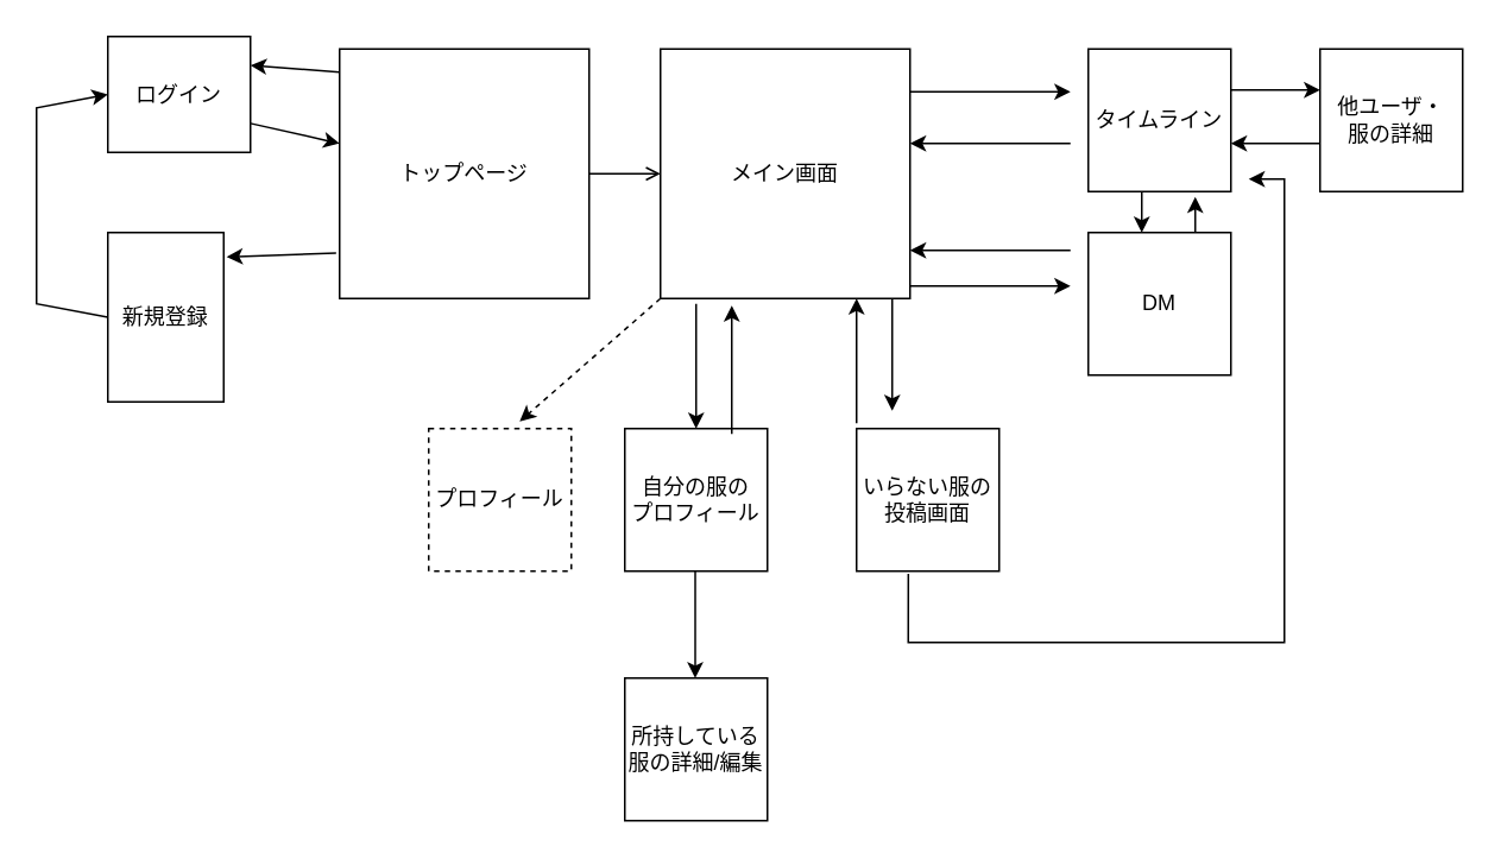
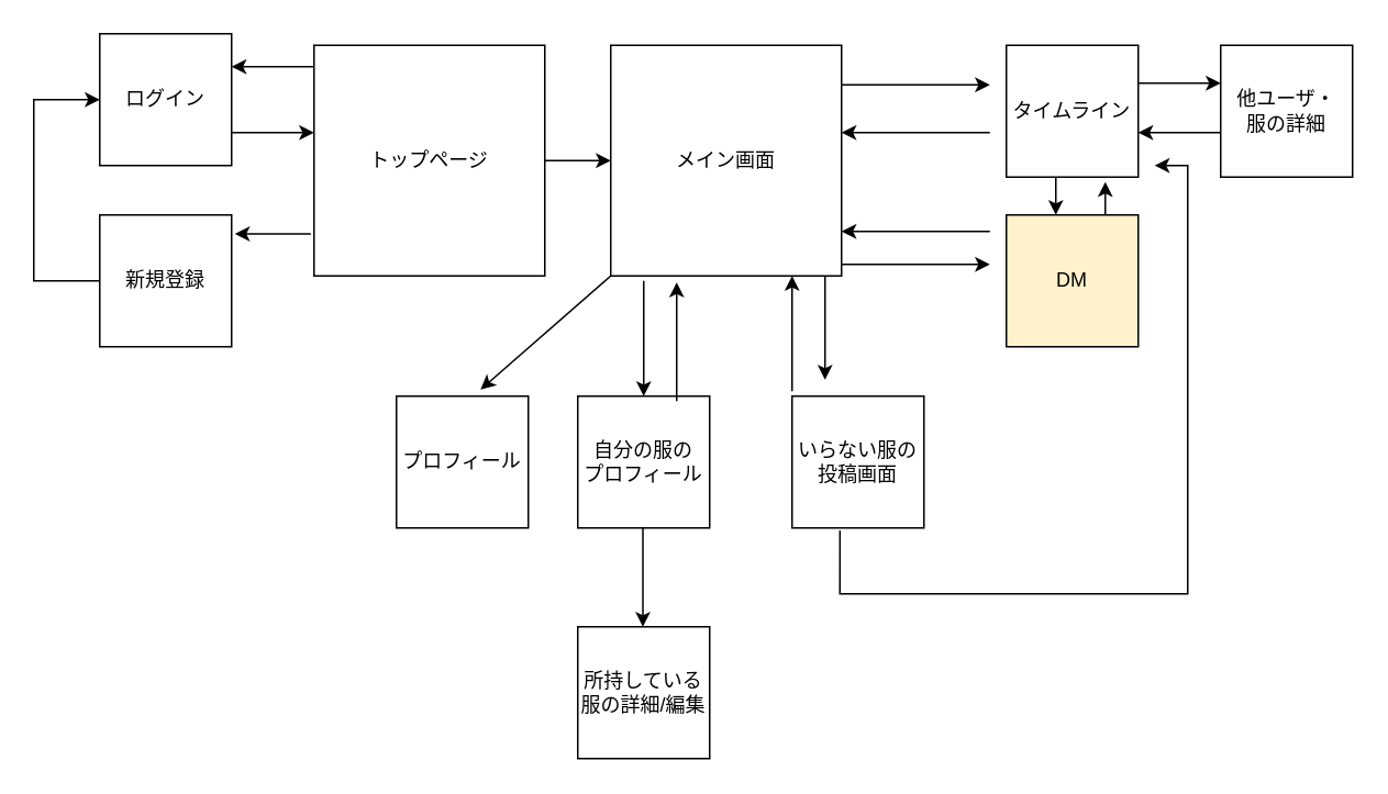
- <mxCell id="3" value="ログイン" style="whiteSpace=wrap;html=1;aspect=fixed;" parent="1" vertex="1"><mxGeometry x="60" y="20" width="80" height="65" as="geometry" /></mxCell>
+ <mxCell id="3" value="ログイン" style="whiteSpace=wrap;html=1;aspect=fixed;" parent="1" vertex="1"><mxGeometry x="60" y="20" width="80" height="80" as="geometry" /></mxCell>
- <mxCell id="9" value="" style="endArrow=open;html=1;rounded=0;entryX=0;entryY=0.5;entryDx=0;entryDy=0;exitX=1;exitY=0.5;exitDx=0;exitDy=0;exitPerimeter=0;" parent="1" source="5" target="6" edge="1"><mxGeometry width="50" height="50" relative="1" as="geometry"><mxPoint x="470" y="150" as="sourcePoint" /><mxPoint x="350" y="270" as="targetPoint" /></mxGeometry></mxCell>
+ <mxCell id="9" value="" style="endArrow=classic;html=1;rounded=0;entryX=0;entryY=0.5;entryDx=0;entryDy=0;exitX=1;exitY=0.5;exitDx=0;exitDy=0;exitPerimeter=0;" parent="1" source="5" target="6" edge="1"><mxGeometry width="50" height="50" relative="1" as="geometry"><mxPoint x="470" y="150" as="sourcePoint" /><mxPoint x="350" y="270" as="targetPoint" /></mxGeometry></mxCell>
- <mxCell id="23" value="DM" style="whiteSpace=wrap;html=1;aspect=fixed;" parent="1" vertex="1"><mxGeometry x="610" y="130" width="80" height="80" as="geometry" /></mxCell>
+ <mxCell id="23" value="DM" style="whiteSpace=wrap;html=1;aspect=fixed;fillColor=#fff2cc;" parent="1" vertex="1"><mxGeometry x="610" y="130" width="80" height="80" as="geometry" /></mxCell>
- <mxCell id="2" value="新規登録" style="whiteSpace=wrap;html=1;aspect=fixed;" parent="1" vertex="1"><mxGeometry x="60" y="130" width="65" height="95" as="geometry" /></mxCell>
+ <mxCell id="2" value="新規登録" style="whiteSpace=wrap;html=1;aspect=fixed;" parent="1" vertex="1"><mxGeometry x="60" y="130" width="80" height="80" as="geometry" /></mxCell>
- <mxCell id="31" value="" style="endArrow=classic;html=1;rounded=0;exitX=0;exitY=1;exitDx=0;exitDy=0;entryX=0.638;entryY=-0.05;entryDx=0;entryDy=0;entryPerimeter=0;dashed=1;" edge="1" parent="1" source="6" target="32"><mxGeometry width="50" height="50" relative="1" as="geometry"><mxPoint x="279.5" y="180" as="sourcePoint" /><mxPoint x="279.5" y="250" as="targetPoint" /></mxGeometry></mxCell>
+ <mxCell id="31" value="" style="endArrow=classic;html=1;rounded=0;exitX=0;exitY=1;exitDx=0;exitDy=0;entryX=0.638;entryY=-0.05;entryDx=0;entryDy=0;entryPerimeter=0;" edge="1" parent="1" source="6" target="32"><mxGeometry width="50" height="50" relative="1" as="geometry"><mxPoint x="279.5" y="180" as="sourcePoint" /><mxPoint x="279.5" y="250" as="targetPoint" /></mxGeometry></mxCell>
- <mxCell id="32" value="プロフィール" style="whiteSpace=wrap;html=1;aspect=fixed;dashed=1;" vertex="1" parent="1"><mxGeometry x="240" y="240" width="80" height="80" as="geometry" /></mxCell>
+ <mxCell id="32" value="プロフィール" style="whiteSpace=wrap;html=1;aspect=fixed;" vertex="1" parent="1"><mxGeometry x="240" y="240" width="80" height="80" as="geometry" /></mxCell>
